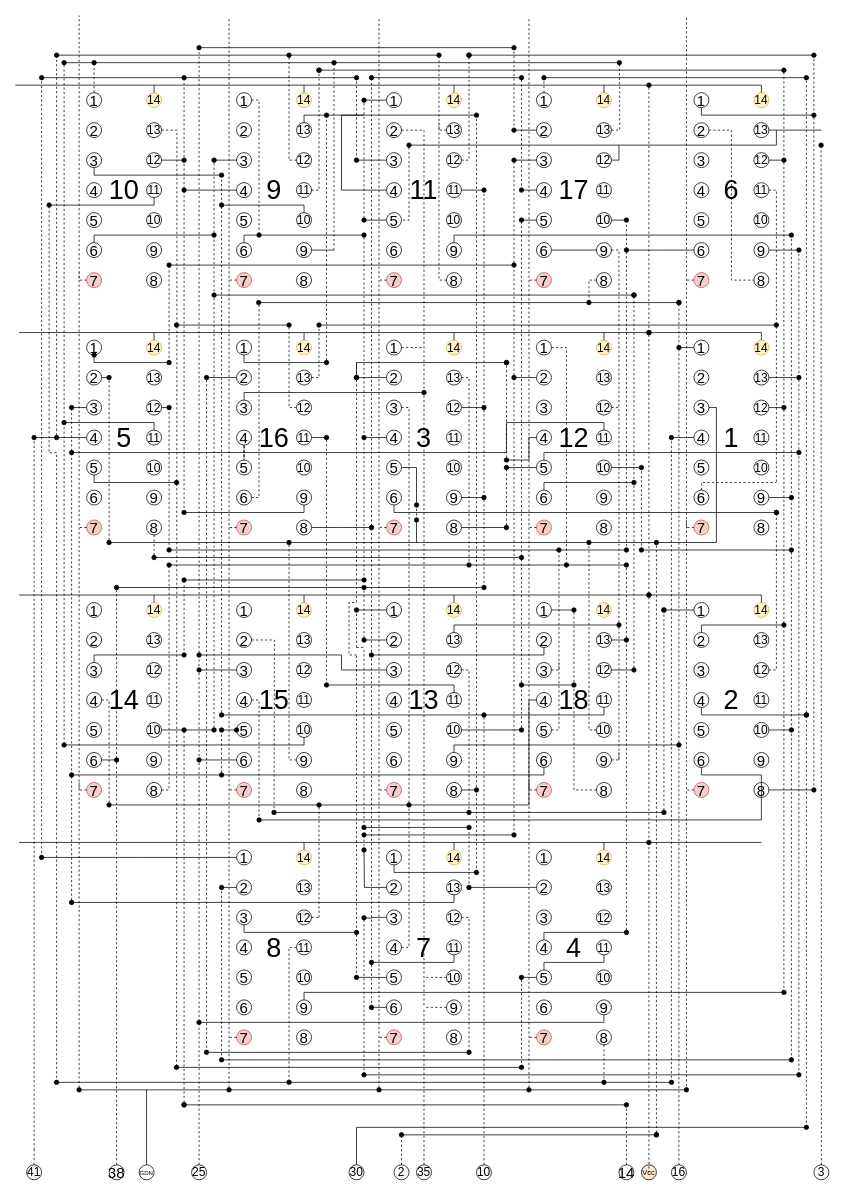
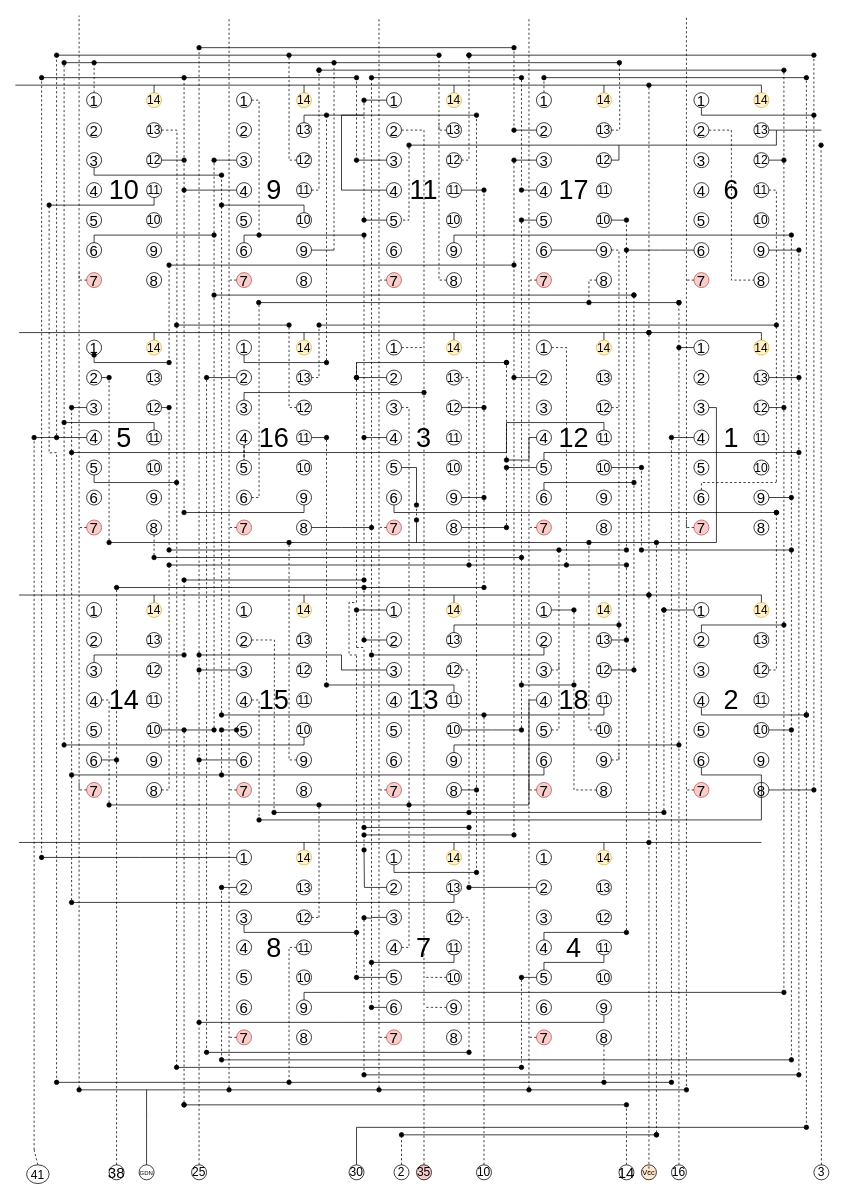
- <mxCell id="302" value="&lt;font style=&quot;font-size: 16px&quot;&gt;41&lt;/font&gt;" style="ellipse;whiteSpace=wrap;html=1;aspect=fixed;" parent="1" vertex="1"><mxGeometry x="35" y="1553" width="20" height="20" as="geometry" /></mxCell>
+ <mxCell id="302" value="&lt;font style=&quot;font-size: 16px&quot;&gt;41&lt;/font&gt;" style="ellipse;whiteSpace=wrap;html=1;aspect=fixed;" parent="1" vertex="1"><mxGeometry x="35" y="1553" width="30" height="25" as="geometry" /></mxCell>
- <mxCell id="296" value="&lt;font style=&quot;font-size: 16px&quot;&gt;35&lt;/font&gt;" style="ellipse;whiteSpace=wrap;html=1;aspect=fixed;" parent="1" vertex="1"><mxGeometry x="555" y="1553" width="20" height="20" as="geometry" /></mxCell>
+ <mxCell id="296" value="&lt;font style=&quot;font-size: 16px&quot;&gt;35&lt;/font&gt;" style="ellipse;whiteSpace=wrap;html=1;aspect=fixed;fillColor=#f8cecc;" parent="1" vertex="1"><mxGeometry x="555" y="1553" width="20" height="20" as="geometry" /></mxCell>
